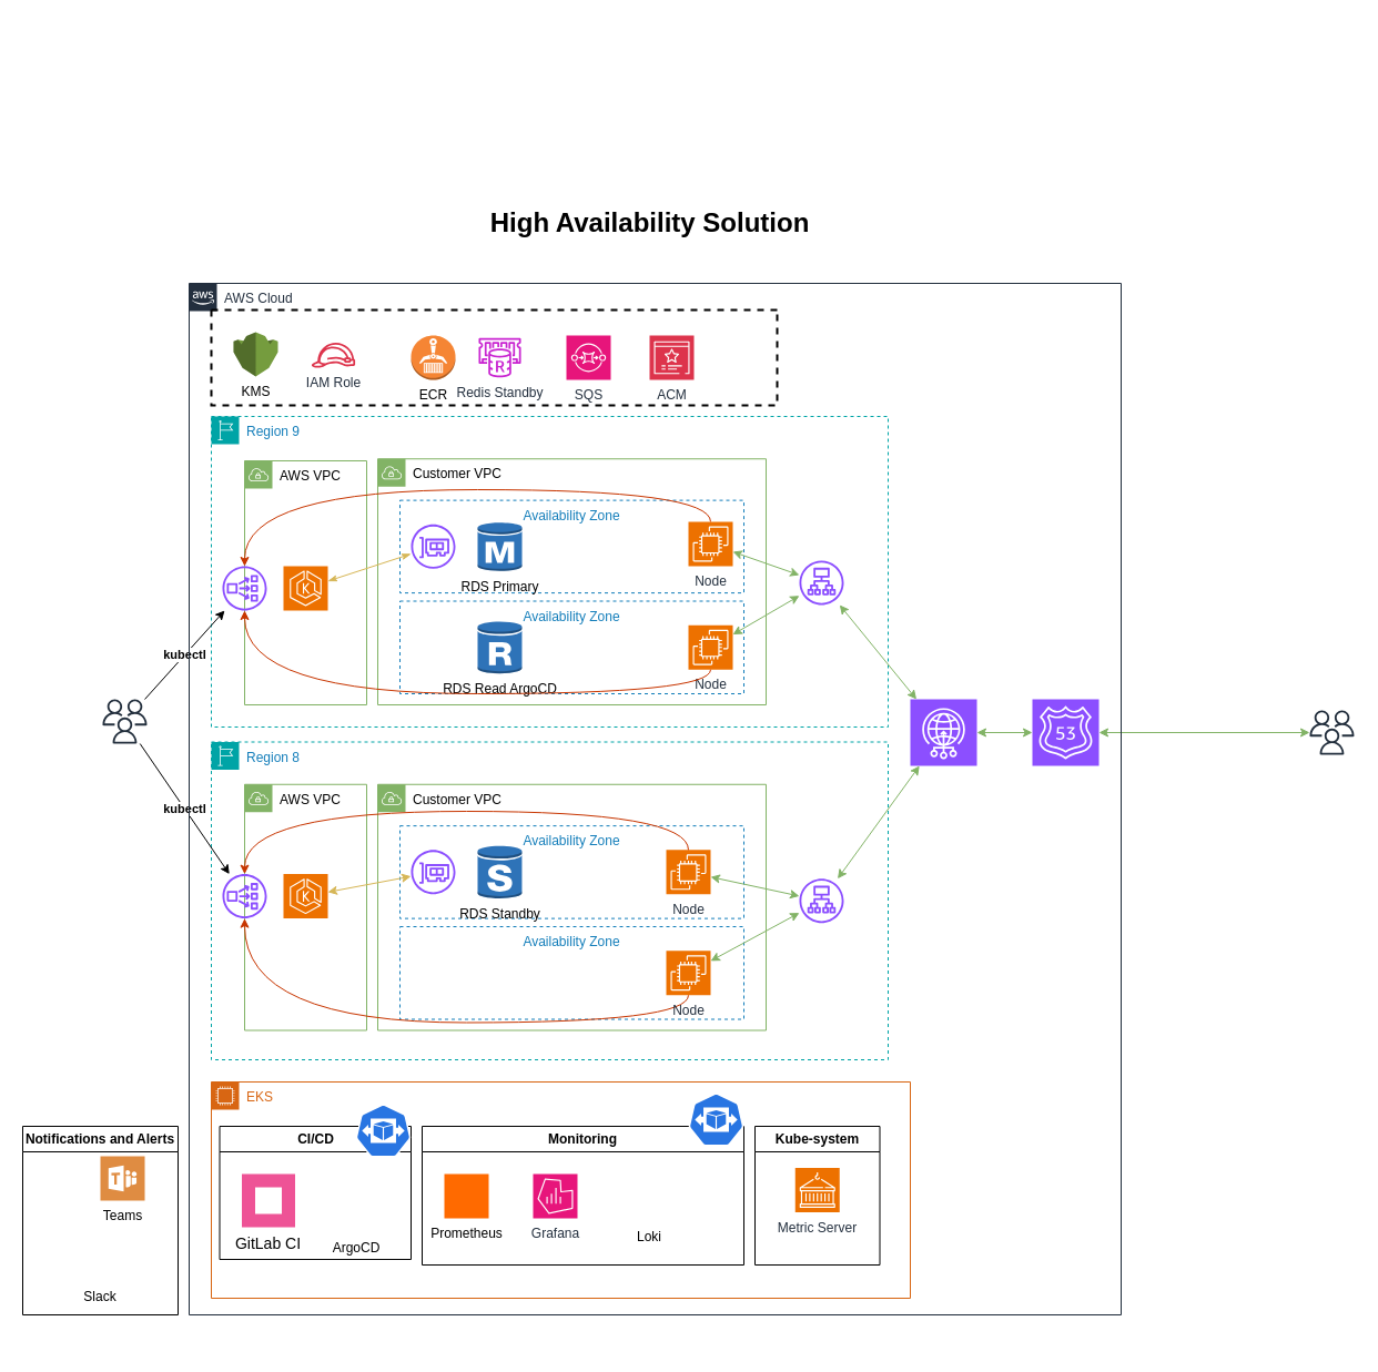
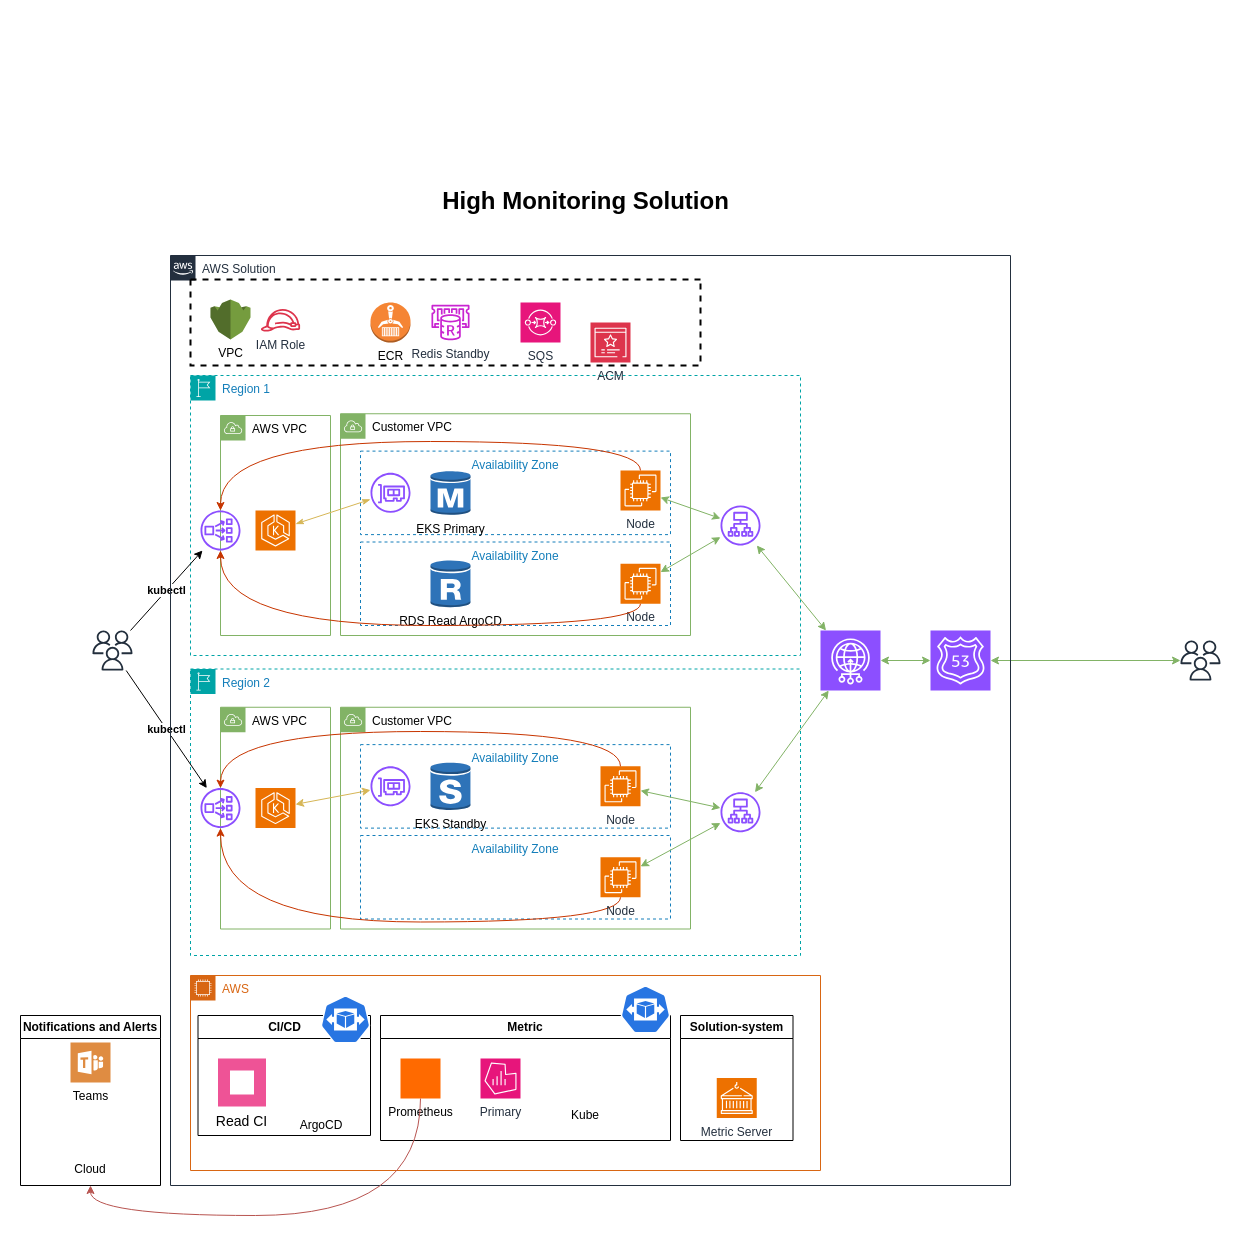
- <mxCell id="79" value="High Availability Solution" style="text;strokeColor=none;fillColor=none;html=1;fontSize=24;fontStyle=1;verticalAlign=middle;align=center;" parent="1" vertex="1"><mxGeometry x="435" y="181" width="300" height="40" as="geometry" /></mxCell>
+ <mxCell id="79" value="High Monitoring Solution" style="text;strokeColor=none;fillColor=none;html=1;fontSize=24;fontStyle=1;verticalAlign=middle;align=center;" parent="1" vertex="1"><mxGeometry x="435" y="181" width="300" height="40" as="geometry" /></mxCell>
- <mxCell id="44" value="AWS Cloud" style="points=[[0,0],[0.25,0],[0.5,0],[0.75,0],[1,0],[1,0.25],[1,0.5],[1,0.75],[1,1],[0.75,1],[0.5,1],[0.25,1],[0,1],[0,0.75],[0,0.5],[0,0.25]];outlineConnect=0;gradientColor=none;html=1;whiteSpace=wrap;fontSize=12;fontStyle=0;container=1;pointerEvents=0;collapsible=0;recursiveResize=0;shape=mxgraph.aws4.group;grIcon=mxgraph.aws4.group_aws_cloud_alt;strokeColor=#232F3E;fillColor=none;verticalAlign=top;align=left;spacingLeft=30;fontColor=#232F3E;dashed=0;" parent="1" vertex="1"><mxGeometry x="170" y="255" width="840" height="930" as="geometry" /></mxCell>
+ <mxCell id="44" value="AWS Solution" style="points=[[0,0],[0.25,0],[0.5,0],[0.75,0],[1,0],[1,0.25],[1,0.5],[1,0.75],[1,1],[0.75,1],[0.5,1],[0.25,1],[0,1],[0,0.75],[0,0.5],[0,0.25]];outlineConnect=0;gradientColor=none;html=1;whiteSpace=wrap;fontSize=12;fontStyle=0;container=1;pointerEvents=0;collapsible=0;recursiveResize=0;shape=mxgraph.aws4.group;grIcon=mxgraph.aws4.group_aws_cloud_alt;strokeColor=#232F3E;fillColor=none;verticalAlign=top;align=left;spacingLeft=30;fontColor=#232F3E;dashed=0;" parent="1" vertex="1"><mxGeometry x="170" y="255" width="840" height="930" as="geometry" /></mxCell>
- <mxCell id="47" value="IAM Role" style="sketch=0;outlineConnect=0;fontColor=#232F3E;gradientColor=none;fillColor=#DD344C;strokeColor=none;dashed=0;verticalLabelPosition=bottom;verticalAlign=top;align=center;html=1;fontSize=12;fontStyle=0;aspect=fixed;pointerEvents=1;shape=mxgraph.aws4.role;" parent="45" vertex="1"><mxGeometry x="90" y="29.5" width="40" height="22.56" as="geometry" /></mxCell>
+ <mxCell id="47" value="IAM Role" style="sketch=0;outlineConnect=0;fontColor=#232F3E;gradientColor=none;fillColor=#DD344C;strokeColor=none;dashed=0;verticalLabelPosition=bottom;verticalAlign=top;align=center;html=1;fontSize=12;fontStyle=0;aspect=fixed;pointerEvents=1;shape=mxgraph.aws4.role;" parent="45" vertex="1"><mxGeometry x="70" y="29.5" width="40" height="22.56" as="geometry" /></mxCell>
- <mxCell id="50" value="SQS" style="sketch=0;points=[[0,0,0],[0.25,0,0],[0.5,0,0],[0.75,0,0],[1,0,0],[0,1,0],[0.25,1,0],[0.5,1,0],[0.75,1,0],[1,1,0],[0,0.25,0],[0,0.5,0],[0,0.75,0],[1,0.25,0],[1,0.5,0],[1,0.75,0]];outlineConnect=0;fontColor=#232F3E;fillColor=#E7157B;strokeColor=#ffffff;dashed=0;verticalLabelPosition=bottom;verticalAlign=top;align=center;html=1;fontSize=12;fontStyle=0;aspect=fixed;shape=mxgraph.aws4.resourceIcon;resIcon=mxgraph.aws4.sqs;" parent="45" vertex="1"><mxGeometry x="320" y="23" width="40" height="40" as="geometry" /></mxCell>
+ <mxCell id="50" value="SQS" style="sketch=0;points=[[0,0,0],[0.25,0,0],[0.5,0,0],[0.75,0,0],[1,0,0],[0,1,0],[0.25,1,0],[0.5,1,0],[0.75,1,0],[1,1,0],[0,0.25,0],[0,0.5,0],[0,0.75,0],[1,0.25,0],[1,0.5,0],[1,0.75,0]];outlineConnect=0;fontColor=#232F3E;fillColor=#E7157B;strokeColor=#ffffff;dashed=0;verticalLabelPosition=bottom;verticalAlign=top;align=center;html=1;fontSize=12;fontStyle=0;aspect=fixed;shape=mxgraph.aws4.resourceIcon;resIcon=mxgraph.aws4.sqs;" parent="45" vertex="1"><mxGeometry x="330" y="23" width="40" height="40" as="geometry" /></mxCell>
- <mxCell id="51" value="ACM" style="sketch=0;points=[[0,0,0],[0.25,0,0],[0.5,0,0],[0.75,0,0],[1,0,0],[0,1,0],[0.25,1,0],[0.5,1,0],[0.75,1,0],[1,1,0],[0,0.25,0],[0,0.5,0],[0,0.75,0],[1,0.25,0],[1,0.5,0],[1,0.75,0]];outlineConnect=0;fontColor=#232F3E;fillColor=#DD344C;strokeColor=#ffffff;dashed=0;verticalLabelPosition=bottom;verticalAlign=top;align=center;html=1;fontSize=12;fontStyle=0;aspect=fixed;shape=mxgraph.aws4.resourceIcon;resIcon=mxgraph.aws4.certificate_manager_3;" parent="45" vertex="1"><mxGeometry x="395" y="23" width="40" height="40" as="geometry" /></mxCell>
+ <mxCell id="51" value="ACM" style="sketch=0;points=[[0,0,0],[0.25,0,0],[0.5,0,0],[0.75,0,0],[1,0,0],[0,1,0],[0.25,1,0],[0.5,1,0],[0.75,1,0],[1,1,0],[0,0.25,0],[0,0.5,0],[0,0.75,0],[1,0.25,0],[1,0.5,0],[1,0.75,0]];outlineConnect=0;fontColor=#232F3E;fillColor=#DD344C;strokeColor=#ffffff;dashed=0;verticalLabelPosition=bottom;verticalAlign=top;align=center;html=1;fontSize=12;fontStyle=0;aspect=fixed;shape=mxgraph.aws4.resourceIcon;resIcon=mxgraph.aws4.certificate_manager_3;" parent="45" vertex="1"><mxGeometry x="400" y="43" width="40" height="40" as="geometry" /></mxCell>
- <mxCell id="46" value="KMS" style="outlineConnect=0;dashed=0;verticalLabelPosition=bottom;verticalAlign=top;align=center;html=1;shape=mxgraph.aws3.kms;fillColor=#759C3E;gradientColor=none;" parent="45" vertex="1"><mxGeometry x="20" y="20" width="40" height="40" as="geometry" /></mxCell>
+ <mxCell id="46" value="VPC" style="outlineConnect=0;dashed=0;verticalLabelPosition=bottom;verticalAlign=top;align=center;html=1;shape=mxgraph.aws3.kms;fillColor=#759C3E;gradientColor=none;" parent="45" vertex="1"><mxGeometry x="20" y="20" width="40" height="40" as="geometry" /></mxCell>
- <mxCell id="9" value="Region 9" style="points=[[0,0],[0.25,0],[0.5,0],[0.75,0],[1,0],[1,0.25],[1,0.5],[1,0.75],[1,1],[0.75,1],[0.5,1],[0.25,1],[0,1],[0,0.75],[0,0.5],[0,0.25]];outlineConnect=0;gradientColor=none;html=1;whiteSpace=wrap;fontSize=12;fontStyle=0;container=1;pointerEvents=0;collapsible=0;recursiveResize=0;shape=mxgraph.aws4.group;grIcon=mxgraph.aws4.group_region;strokeColor=#00A4A6;fillColor=none;verticalAlign=top;align=left;spacingLeft=30;fontColor=#147EBA;dashed=1;" parent="1" vertex="1"><mxGeometry x="190" y="375" width="610" height="280" as="geometry" /></mxCell>
+ <mxCell id="9" value="Region 1" style="points=[[0,0],[0.25,0],[0.5,0],[0.75,0],[1,0],[1,0.25],[1,0.5],[1,0.75],[1,1],[0.75,1],[0.5,1],[0.25,1],[0,1],[0,0.75],[0,0.5],[0,0.25]];outlineConnect=0;gradientColor=none;html=1;whiteSpace=wrap;fontSize=12;fontStyle=0;container=1;pointerEvents=0;collapsible=0;recursiveResize=0;shape=mxgraph.aws4.group;grIcon=mxgraph.aws4.group_region;strokeColor=#00A4A6;fillColor=none;verticalAlign=top;align=left;spacingLeft=30;fontColor=#147EBA;dashed=1;" parent="1" vertex="1"><mxGeometry x="190" y="375" width="610" height="280" as="geometry" /></mxCell>
- <mxCell id="22" value="RDS Primary" style="outlineConnect=0;dashed=0;verticalLabelPosition=bottom;verticalAlign=top;align=center;html=1;shape=mxgraph.aws3.rds_db_instance;fillColor=#2E73B8;gradientColor=none;" parent="9" vertex="1"><mxGeometry x="240" y="95" width="40" height="45" as="geometry" /></mxCell>
+ <mxCell id="22" value="EKS Primary" style="outlineConnect=0;dashed=0;verticalLabelPosition=bottom;verticalAlign=top;align=center;html=1;shape=mxgraph.aws3.rds_db_instance;fillColor=#2E73B8;gradientColor=none;" parent="9" vertex="1"><mxGeometry x="240" y="95" width="40" height="45" as="geometry" /></mxCell>
- <mxCell id="24" value="Region 8" style="points=[[0,0],[0.25,0],[0.5,0],[0.75,0],[1,0],[1,0.25],[1,0.5],[1,0.75],[1,1],[0.75,1],[0.5,1],[0.25,1],[0,1],[0,0.75],[0,0.5],[0,0.25]];outlineConnect=0;gradientColor=none;html=1;whiteSpace=wrap;fontSize=12;fontStyle=0;container=1;pointerEvents=0;collapsible=0;recursiveResize=0;shape=mxgraph.aws4.group;grIcon=mxgraph.aws4.group_region;strokeColor=#00A4A6;fillColor=none;verticalAlign=top;align=left;spacingLeft=30;fontColor=#147EBA;dashed=1;" parent="1" vertex="1"><mxGeometry x="190" y="668.5" width="610" height="286.5" as="geometry" /></mxCell>
+ <mxCell id="24" value="Region 2" style="points=[[0,0],[0.25,0],[0.5,0],[0.75,0],[1,0],[1,0.25],[1,0.5],[1,0.75],[1,1],[0.75,1],[0.5,1],[0.25,1],[0,1],[0,0.75],[0,0.5],[0,0.25]];outlineConnect=0;gradientColor=none;html=1;whiteSpace=wrap;fontSize=12;fontStyle=0;container=1;pointerEvents=0;collapsible=0;recursiveResize=0;shape=mxgraph.aws4.group;grIcon=mxgraph.aws4.group_region;strokeColor=#00A4A6;fillColor=none;verticalAlign=top;align=left;spacingLeft=30;fontColor=#147EBA;dashed=1;" parent="1" vertex="1"><mxGeometry x="190" y="668.5" width="610" height="286.5" as="geometry" /></mxCell>
- <mxCell id="67" value="RDS Standby" style="outlineConnect=0;dashed=0;verticalLabelPosition=bottom;verticalAlign=top;align=center;html=1;shape=mxgraph.aws3.rds_db_instance_standby_multi_az;fillColor=#2E73B8;gradientColor=none;" parent="44" vertex="1"><mxGeometry x="260" y="506.74" width="40" height="48.25" as="geometry" /></mxCell>
+ <mxCell id="67" value="EKS Standby" style="outlineConnect=0;dashed=0;verticalLabelPosition=bottom;verticalAlign=top;align=center;html=1;shape=mxgraph.aws3.rds_db_instance_standby_multi_az;fillColor=#2E73B8;gradientColor=none;" parent="44" vertex="1"><mxGeometry x="260" y="506.74" width="40" height="48.25" as="geometry" /></mxCell>
- <mxCell id="52" value="EKS" style="points=[[0,0],[0.25,0],[0.5,0],[0.75,0],[1,0],[1,0.25],[1,0.5],[1,0.75],[1,1],[0.75,1],[0.5,1],[0.25,1],[0,1],[0,0.75],[0,0.5],[0,0.25]];outlineConnect=0;gradientColor=none;html=1;whiteSpace=wrap;fontSize=12;fontStyle=0;container=1;pointerEvents=0;collapsible=0;recursiveResize=0;shape=mxgraph.aws4.group;grIcon=mxgraph.aws4.group_ec2_instance_contents;strokeColor=#D86613;fillColor=none;verticalAlign=top;align=left;spacingLeft=30;fontColor=#D86613;dashed=0;" parent="44" vertex="1"><mxGeometry x="20" y="720" width="630" height="195" as="geometry" /></mxCell>
+ <mxCell id="52" value="AWS" style="points=[[0,0],[0.25,0],[0.5,0],[0.75,0],[1,0],[1,0.25],[1,0.5],[1,0.75],[1,1],[0.75,1],[0.5,1],[0.25,1],[0,1],[0,0.75],[0,0.5],[0,0.25]];outlineConnect=0;gradientColor=none;html=1;whiteSpace=wrap;fontSize=12;fontStyle=0;container=1;pointerEvents=0;collapsible=0;recursiveResize=0;shape=mxgraph.aws4.group;grIcon=mxgraph.aws4.group_ec2_instance_contents;strokeColor=#D86613;fillColor=none;verticalAlign=top;align=left;spacingLeft=30;fontColor=#D86613;dashed=0;" parent="44" vertex="1"><mxGeometry x="20" y="720" width="630" height="195" as="geometry" /></mxCell>
- <mxCell id="58" value="Monitoring" style="swimlane;whiteSpace=wrap;html=1;" parent="52" vertex="1"><mxGeometry x="190" y="40" width="290" height="125" as="geometry" /></mxCell>
+ <mxCell id="58" value="Metric" style="swimlane;whiteSpace=wrap;html=1;" parent="52" vertex="1"><mxGeometry x="190" y="40" width="290" height="125" as="geometry" /></mxCell>
- <mxCell id="62" value="Kube-system" style="swimlane;whiteSpace=wrap;html=1;" parent="52" vertex="1"><mxGeometry x="490" y="40" width="112.5" height="125" as="geometry" /></mxCell>
+ <mxCell id="62" value="Solution-system" style="swimlane;whiteSpace=wrap;html=1;" parent="52" vertex="1"><mxGeometry x="490" y="40" width="112.5" height="125" as="geometry" /></mxCell>
- <mxCell id="72" value="Teams" style="sketch=0;pointerEvents=1;shadow=0;dashed=0;html=1;strokeColor=none;fillColor=#DF8C42;labelPosition=center;verticalLabelPosition=bottom;verticalAlign=top;align=center;outlineConnect=0;shape=mxgraph.veeam2.microsoft_teams;" parent="71" vertex="1"><mxGeometry x="70" y="27" width="40" height="40" as="geometry" /></mxCell>
+ <mxCell id="72" value="Teams" style="sketch=0;pointerEvents=1;shadow=0;dashed=0;html=1;strokeColor=none;fillColor=#DF8C42;labelPosition=center;verticalLabelPosition=bottom;verticalAlign=top;align=center;outlineConnect=0;shape=mxgraph.veeam2.microsoft_teams;" parent="71" vertex="1"><mxGeometry x="50" y="27" width="40" height="40" as="geometry" /></mxCell>
- <mxCell id="63" value="Metric Server" style="sketch=0;points=[[0,0,0],[0.25,0,0],[0.5,0,0],[0.75,0,0],[1,0,0],[0,1,0],[0.25,1,0],[0.5,1,0],[0.75,1,0],[1,1,0],[0,0.25,0],[0,0.5,0],[0,0.75,0],[1,0.25,0],[1,0.5,0],[1,0.75,0]];outlineConnect=0;fontColor=#232F3E;fillColor=#ED7100;strokeColor=#ffffff;dashed=0;verticalLabelPosition=bottom;verticalAlign=top;align=center;html=1;fontSize=12;fontStyle=0;aspect=fixed;shape=mxgraph.aws4.resourceIcon;resIcon=mxgraph.aws4.containers;" parent="62" vertex="1"><mxGeometry x="36.25" y="37.5" width="40" height="40" as="geometry" /></mxCell>
+ <mxCell id="63" value="Metric Server" style="sketch=0;points=[[0,0,0],[0.25,0,0],[0.5,0,0],[0.75,0,0],[1,0,0],[0,1,0],[0.25,1,0],[0.5,1,0],[0.75,1,0],[1,1,0],[0,0.25,0],[0,0.5,0],[0,0.75,0],[1,0.25,0],[1,0.5,0],[1,0.75,0]];outlineConnect=0;fontColor=#232F3E;fillColor=#ED7100;strokeColor=#ffffff;dashed=0;verticalLabelPosition=bottom;verticalAlign=top;align=center;html=1;fontSize=12;fontStyle=0;aspect=fixed;shape=mxgraph.aws4.resourceIcon;resIcon=mxgraph.aws4.containers;" parent="62" vertex="1"><mxGeometry x="36.25" y="62.5" width="40" height="40" as="geometry" /></mxCell>
- <mxCell id="60" value="Grafana" style="sketch=0;points=[[0,0,0],[0.25,0,0],[0.5,0,0],[0.75,0,0],[1,0,0],[0,1,0],[0.25,1,0],[0.5,1,0],[0.75,1,0],[1,1,0],[0,0.25,0],[0,0.5,0],[0,0.75,0],[1,0.25,0],[1,0.5,0],[1,0.75,0]];points=[[0,0,0],[0.25,0,0],[0.5,0,0],[0.75,0,0],[1,0,0],[0,1,0],[0.25,1,0],[0.5,1,0],[0.75,1,0],[1,1,0],[0,0.25,0],[0,0.5,0],[0,0.75,0],[1,0.25,0],[1,0.5,0],[1,0.75,0]];outlineConnect=0;fontColor=#232F3E;fillColor=#E7157B;strokeColor=#ffffff;dashed=0;verticalLabelPosition=bottom;verticalAlign=top;align=center;html=1;fontSize=12;fontStyle=0;aspect=fixed;shape=mxgraph.aws4.resourceIcon;resIcon=mxgraph.aws4.managed_service_for_grafana;" parent="58" vertex="1"><mxGeometry x="100" y="43.0" width="40" height="40" as="geometry" /></mxCell>
+ <mxCell id="60" value="Primary" style="sketch=0;points=[[0,0,0],[0.25,0,0],[0.5,0,0],[0.75,0,0],[1,0,0],[0,1,0],[0.25,1,0],[0.5,1,0],[0.75,1,0],[1,1,0],[0,0.25,0],[0,0.5,0],[0,0.75,0],[1,0.25,0],[1,0.5,0],[1,0.75,0]];points=[[0,0,0],[0.25,0,0],[0.5,0,0],[0.75,0,0],[1,0,0],[0,1,0],[0.25,1,0],[0.5,1,0],[0.75,1,0],[1,1,0],[0,0.25,0],[0,0.5,0],[0,0.75,0],[1,0.25,0],[1,0.5,0],[1,0.75,0]];outlineConnect=0;fontColor=#232F3E;fillColor=#E7157B;strokeColor=#ffffff;dashed=0;verticalLabelPosition=bottom;verticalAlign=top;align=center;html=1;fontSize=12;fontStyle=0;aspect=fixed;shape=mxgraph.aws4.resourceIcon;resIcon=mxgraph.aws4.managed_service_for_grafana;" parent="58" vertex="1"><mxGeometry x="100" y="43.0" width="40" height="40" as="geometry" /></mxCell>
- <mxCell id="61" value="Loki" style="shape=image;verticalLabelPosition=bottom;labelBackgroundColor=default;verticalAlign=top;aspect=fixed;imageAspect=0;image=https://grafana.com/static/img/logos/logo-loki.svg;" parent="58" vertex="1"><mxGeometry x="185" y="39.17" width="40" height="46.67" as="geometry" /></mxCell>
+ <mxCell id="61" value="Kube" style="shape=image;verticalLabelPosition=bottom;labelBackgroundColor=default;verticalAlign=top;aspect=fixed;imageAspect=0;image=https://grafana.com/static/img/logos/logo-loki.svg;" parent="58" vertex="1"><mxGeometry x="185" y="39.17" width="40" height="46.67" as="geometry" /></mxCell>
- <mxCell id="54" value="GitLab CI" style="shape=rect;fillColor=#EE5396;aspect=fixed;resizable=0;labelPosition=center;verticalLabelPosition=bottom;align=center;verticalAlign=top;strokeColor=none;fontSize=14;" parent="53" vertex="1"><mxGeometry x="20" y="43" width="48" height="48" as="geometry" /></mxCell>
+ <mxCell id="54" value="Read CI" style="shape=rect;fillColor=#EE5396;aspect=fixed;resizable=0;labelPosition=center;verticalLabelPosition=bottom;align=center;verticalAlign=top;strokeColor=none;fontSize=14;" parent="53" vertex="1"><mxGeometry x="20" y="43" width="48" height="48" as="geometry" /></mxCell>
- <mxCell id="73" value="Slack" style="shape=image;verticalLabelPosition=bottom;labelBackgroundColor=default;verticalAlign=top;aspect=fixed;imageAspect=0;image=https://cdn4.iconfinder.com/data/icons/logos-and-brands/512/306_Slack_logo-512.png;" parent="71" vertex="1"><mxGeometry x="50" y="100" width="40" height="40" as="geometry" /></mxCell>
+ <mxCell id="73" value="Cloud" style="shape=image;verticalLabelPosition=bottom;labelBackgroundColor=default;verticalAlign=top;aspect=fixed;imageAspect=0;image=https://cdn4.iconfinder.com/data/icons/logos-and-brands/512/306_Slack_logo-512.png;" parent="71" vertex="1"><mxGeometry x="50" y="100" width="40" height="40" as="geometry" /></mxCell>
+ <mxCell id="74" style="edgeStyle=orthogonalEdgeStyle;rounded=0;orthogonalLoop=1;jettySize=auto;html=1;curved=1;fillColor=#f8cecc;strokeColor=#b85450;" parent="1" source="59" target="71" edge="1"><mxGeometry relative="1" as="geometry"><Array as="points"><mxPoint x="420" y="1215" /><mxPoint x="90" y="1215" /></Array></mxGeometry></mxCell>
